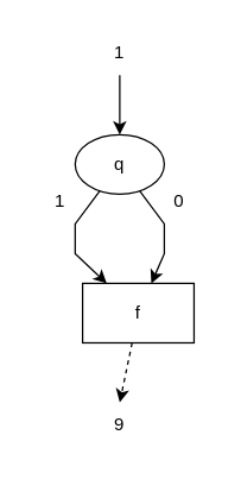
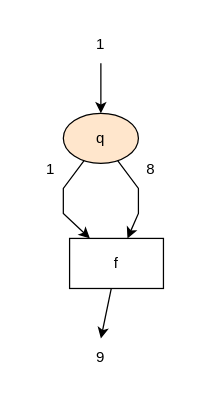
- <mxCell id="2" value="q" style="ellipse;whiteSpace=wrap;html=1;" vertex="1" parent="1"><mxGeometry x="50" y="90" width="60" height="40" as="geometry" /></mxCell>
+ <mxCell id="2" value="q" style="ellipse;whiteSpace=wrap;html=1;fillColor=#ffe6cc;" vertex="1" parent="1"><mxGeometry x="50" y="90" width="60" height="40" as="geometry" /></mxCell>
- <mxCell id="9" value="0" style="text;html=1;strokeColor=none;fillColor=none;align=center;verticalAlign=middle;whiteSpace=wrap;rounded=0;" vertex="1" parent="1"><mxGeometry x="100" y="120" width="40" height="30" as="geometry" /></mxCell>
+ <mxCell id="9" value="8" style="text;html=1;strokeColor=none;fillColor=none;align=center;verticalAlign=middle;whiteSpace=wrap;rounded=0;" vertex="1" parent="1"><mxGeometry x="100" y="120" width="40" height="30" as="geometry" /></mxCell>
- <mxCell id="10" value="" style="endArrow=classic;html=1;rounded=0;entryX=0.5;entryY=0;entryDx=0;entryDy=0;dashed=1;" edge="1" parent="1" source="11" target="7"><mxGeometry width="50" height="50" relative="1" as="geometry"><mxPoint x="80" y="210" as="sourcePoint" /><mxPoint x="80" y="240" as="targetPoint" /></mxGeometry></mxCell>
+ <mxCell id="10" value="" style="endArrow=classic;html=1;rounded=0;entryX=0.5;entryY=0;entryDx=0;entryDy=0;" edge="1" parent="1" source="11" target="7"><mxGeometry width="50" height="50" relative="1" as="geometry"><mxPoint x="80" y="210" as="sourcePoint" /><mxPoint x="80" y="240" as="targetPoint" /></mxGeometry></mxCell>
